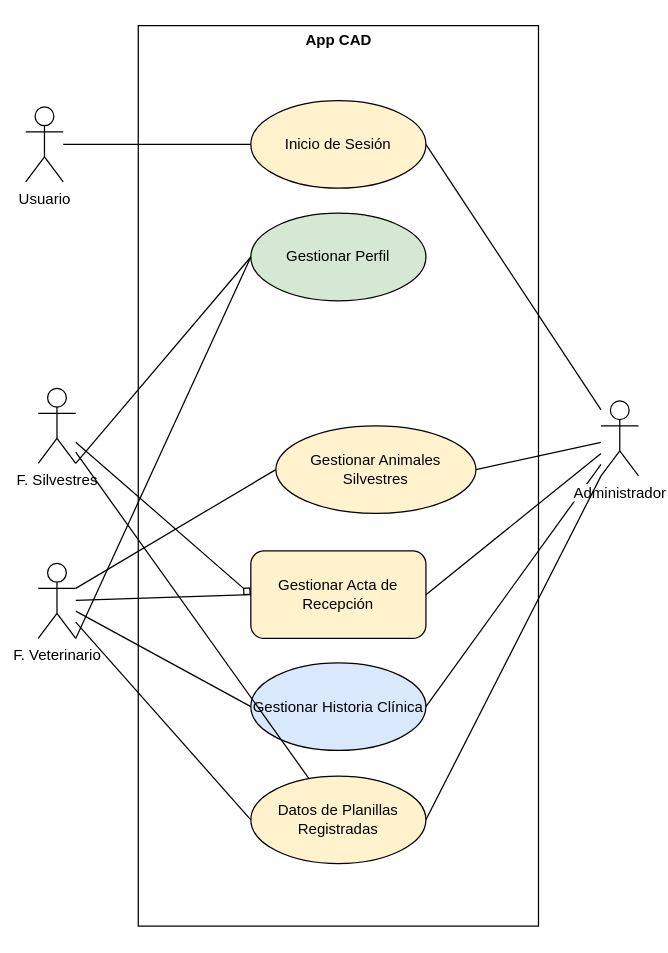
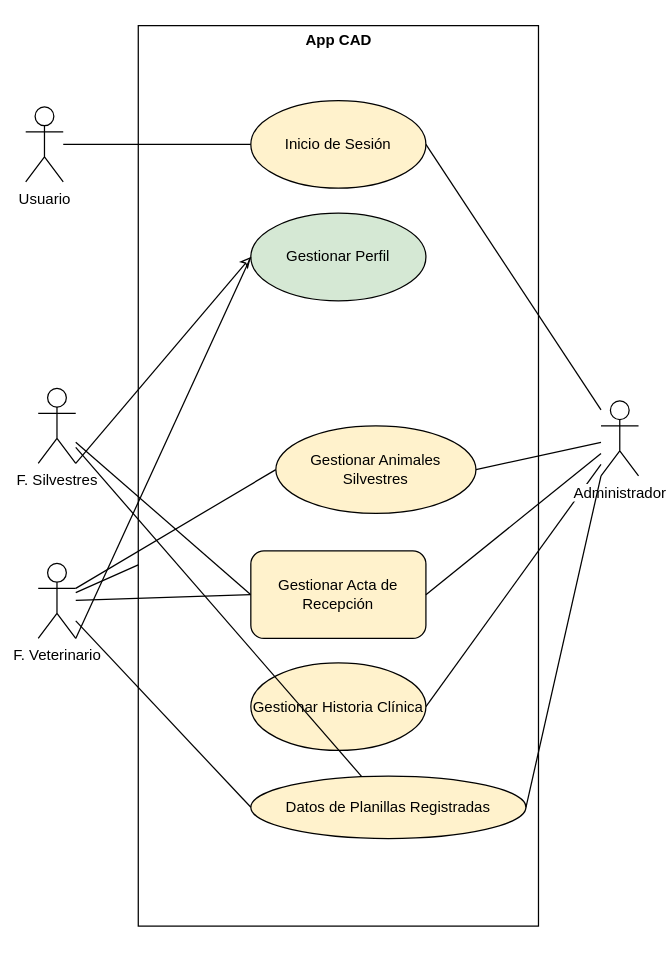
- <mxCell id="18" style="edgeStyle=none;rounded=0;orthogonalLoop=1;jettySize=auto;html=1;entryX=0;entryY=0.5;entryDx=0;entryDy=0;endArrow=none;endFill=0;exitX=1;exitY=1;exitDx=0;exitDy=0;exitPerimeter=0;" parent="1" source="8" target="16" edge="1"><mxGeometry relative="1" as="geometry"><mxPoint x="80" y="390" as="sourcePoint" /><mxPoint x="210" y="625" as="targetPoint" /></mxGeometry></mxCell>
+ <mxCell id="18" style="edgeStyle=none;rounded=0;orthogonalLoop=1;jettySize=auto;html=1;entryX=0;entryY=0.5;entryDx=0;entryDy=0;endArrow=classic;endFill=0;exitX=1;exitY=1;exitDx=0;exitDy=0;exitPerimeter=0;" parent="1" source="8" target="16" edge="1"><mxGeometry relative="1" as="geometry"><mxPoint x="80" y="390" as="sourcePoint" /><mxPoint x="210" y="625" as="targetPoint" /></mxGeometry></mxCell>
- <mxCell id="7" style="rounded=0;orthogonalLoop=1;jettySize=auto;html=1;entryX=0;entryY=0.5;entryDx=0;entryDy=0;endArrow=diamond;endFill=0;" parent="1" source="8" target="9" edge="1"><mxGeometry relative="1" as="geometry" /></mxCell>
+ <mxCell id="7" style="rounded=0;orthogonalLoop=1;jettySize=auto;html=1;entryX=0;entryY=0.5;entryDx=0;entryDy=0;endArrow=none;endFill=0;" parent="1" source="8" target="9" edge="1"><mxGeometry relative="1" as="geometry" /></mxCell>
- <mxCell id="3" style="rounded=0;orthogonalLoop=1;jettySize=auto;html=1;entryX=0;entryY=0.5;entryDx=0;entryDy=0;endArrow=none;endFill=0;" parent="1" source="6" target="10" edge="1"><mxGeometry relative="1" as="geometry" /></mxCell>
+ <mxCell id="3" style="rounded=0;orthogonalLoop=1;jettySize=auto;html=1;endArrow=none;endFill=0;" parent="1" source="6" target="2" edge="1"><mxGeometry relative="1" as="geometry" /></mxCell>
- <mxCell id="10" value="Gestionar Historia Clínica" style="ellipse;whiteSpace=wrap;html=1;fillColor=#dae8fc;strokeColor=#000000;" parent="1" vertex="1"><mxGeometry x="200" y="529.5" width="140" height="70" as="geometry" /></mxCell>
+ <mxCell id="10" value="Gestionar Historia Clínica" style="ellipse;whiteSpace=wrap;html=1;fillColor=#fff2cc;strokeColor=#000000;" parent="1" vertex="1"><mxGeometry x="200" y="529.5" width="140" height="70" as="geometry" /></mxCell>
- <mxCell id="20" value="Datos de Planillas Registradas" style="ellipse;whiteSpace=wrap;html=1;fillColor=#fff2cc;strokeColor=#000000;" parent="1" vertex="1"><mxGeometry x="200" y="620" width="140" height="70" as="geometry" /></mxCell>
+ <mxCell id="20" value="Datos de Planillas Registradas" style="ellipse;whiteSpace=wrap;html=1;fillColor=#fff2cc;strokeColor=#000000;" parent="1" vertex="1"><mxGeometry x="200" y="620" width="220" height="50" as="geometry" /></mxCell>
